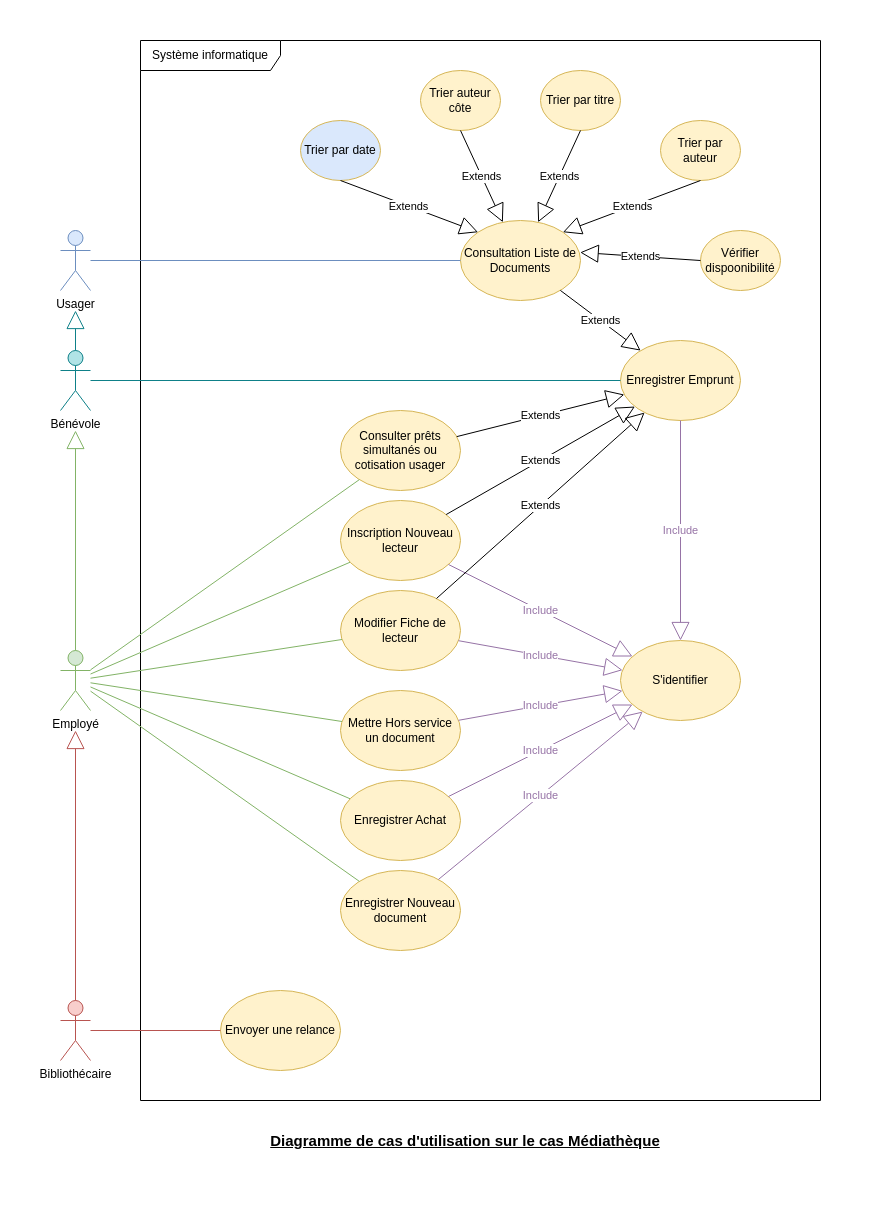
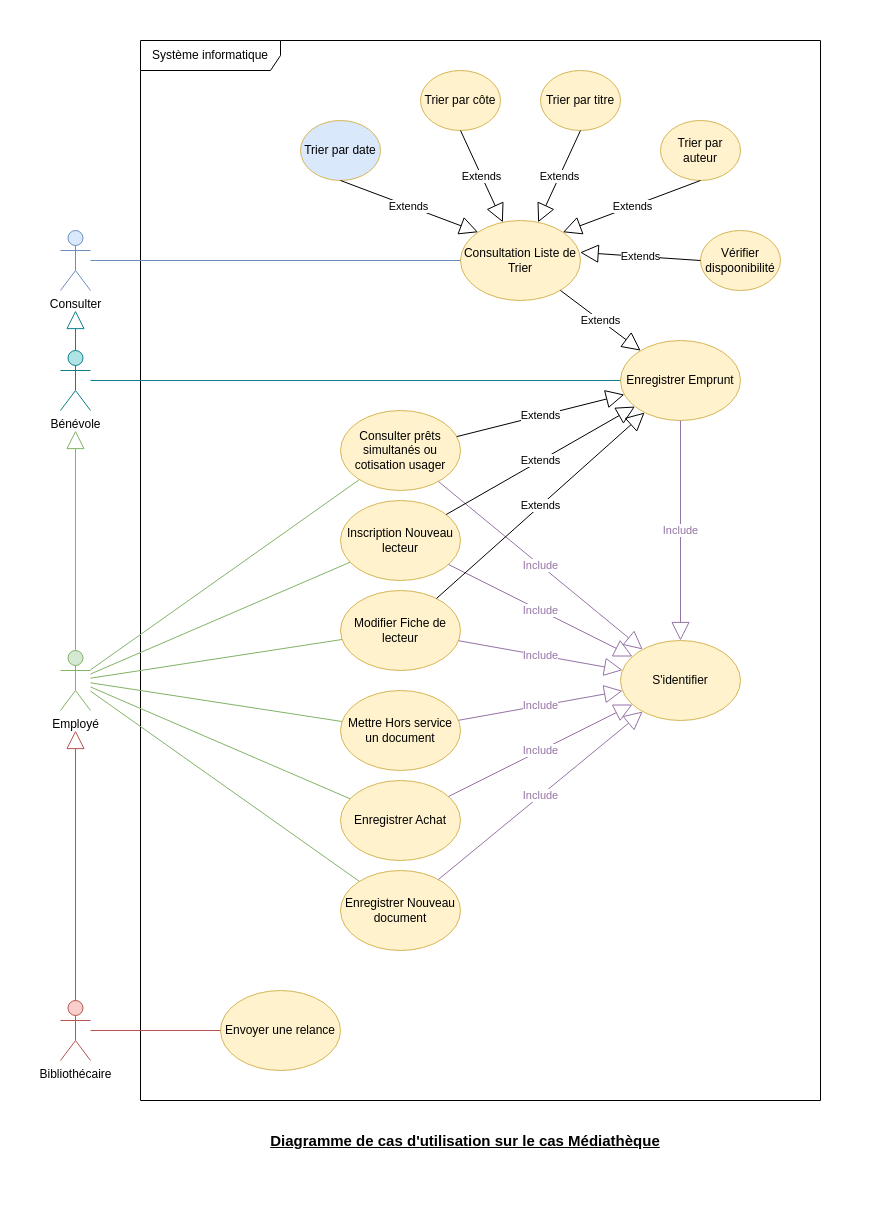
- <mxCell id="24" value="Trier auteur côte" style="ellipse;whiteSpace=wrap;html=1;fillColor=#fff2cc;strokeColor=#d6b656;" vertex="1" parent="1"><mxGeometry x="420" y="70" width="80" height="60" as="geometry" /></mxCell>
+ <mxCell id="24" value="Trier par côte" style="ellipse;whiteSpace=wrap;html=1;fillColor=#fff2cc;strokeColor=#d6b656;" vertex="1" parent="1"><mxGeometry x="420" y="70" width="80" height="60" as="geometry" /></mxCell>
- <mxCell id="8" value="Consultation Liste de Documents" style="ellipse;whiteSpace=wrap;html=1;fillColor=#fff2cc;strokeColor=#d6b656;" vertex="1" parent="1"><mxGeometry x="460" y="220" width="120" height="80" as="geometry" /></mxCell>
+ <mxCell id="8" value="Consultation Liste de Trier" style="ellipse;whiteSpace=wrap;html=1;fillColor=#fff2cc;strokeColor=#d6b656;" vertex="1" parent="1"><mxGeometry x="460" y="220" width="120" height="80" as="geometry" /></mxCell>
- <mxCell id="4" value="Usager&lt;br&gt;" style="shape=umlActor;verticalLabelPosition=bottom;verticalAlign=top;html=1;outlineConnect=0;fillColor=#dae8fc;strokeColor=#6c8ebf;" vertex="1" parent="1"><mxGeometry x="60" y="230" width="30" height="60" as="geometry" /></mxCell>
+ <mxCell id="4" value="Consulter&lt;br&gt;" style="shape=umlActor;verticalLabelPosition=bottom;verticalAlign=top;html=1;outlineConnect=0;fillColor=#dae8fc;strokeColor=#6c8ebf;" vertex="1" parent="1"><mxGeometry x="60" y="230" width="30" height="60" as="geometry" /></mxCell>
+ <mxCell id="46" value="&lt;font color=&quot;#9673a6&quot;&gt;Include&lt;/font&gt;" style="endArrow=block;endSize=16;endFill=0;html=1;fillColor=#e1d5e7;strokeColor=#9673a6;" edge="1" parent="1" source="10" target="18"><mxGeometry width="160" relative="1" as="geometry"><mxPoint x="700" y="420" as="sourcePoint" /><mxPoint x="715.8" y="570.098" as="targetPoint" /></mxGeometry></mxCell>
